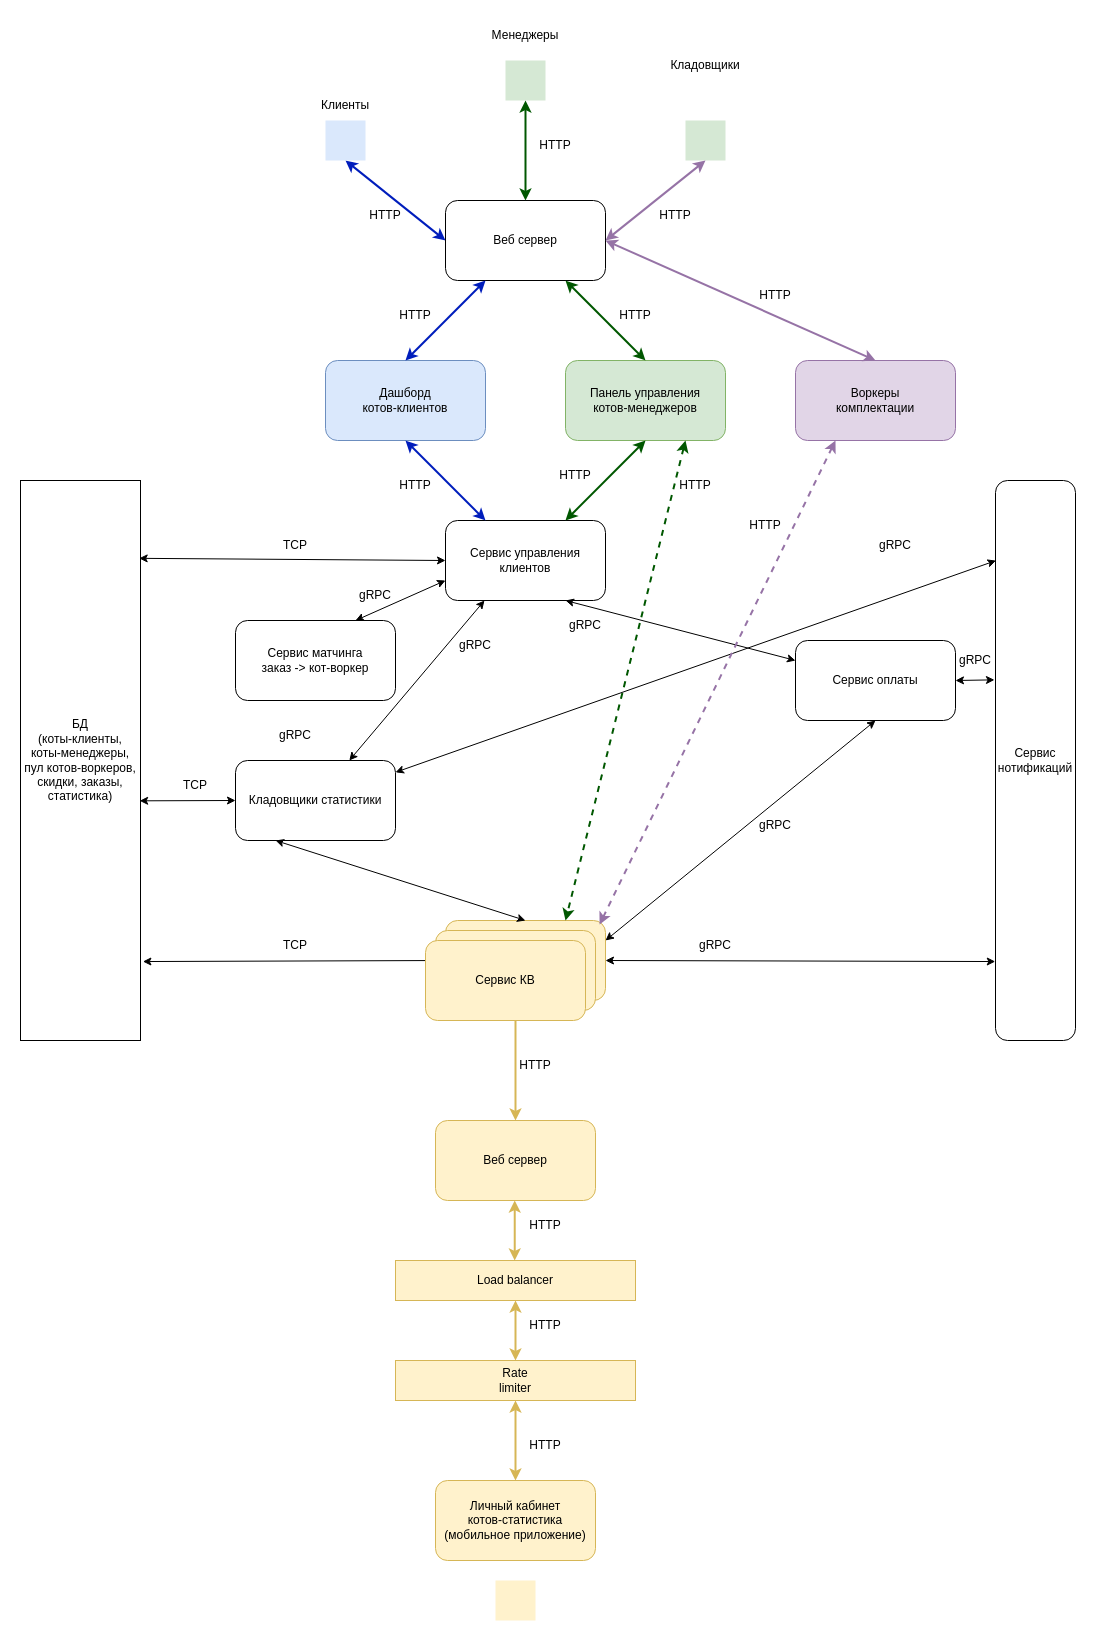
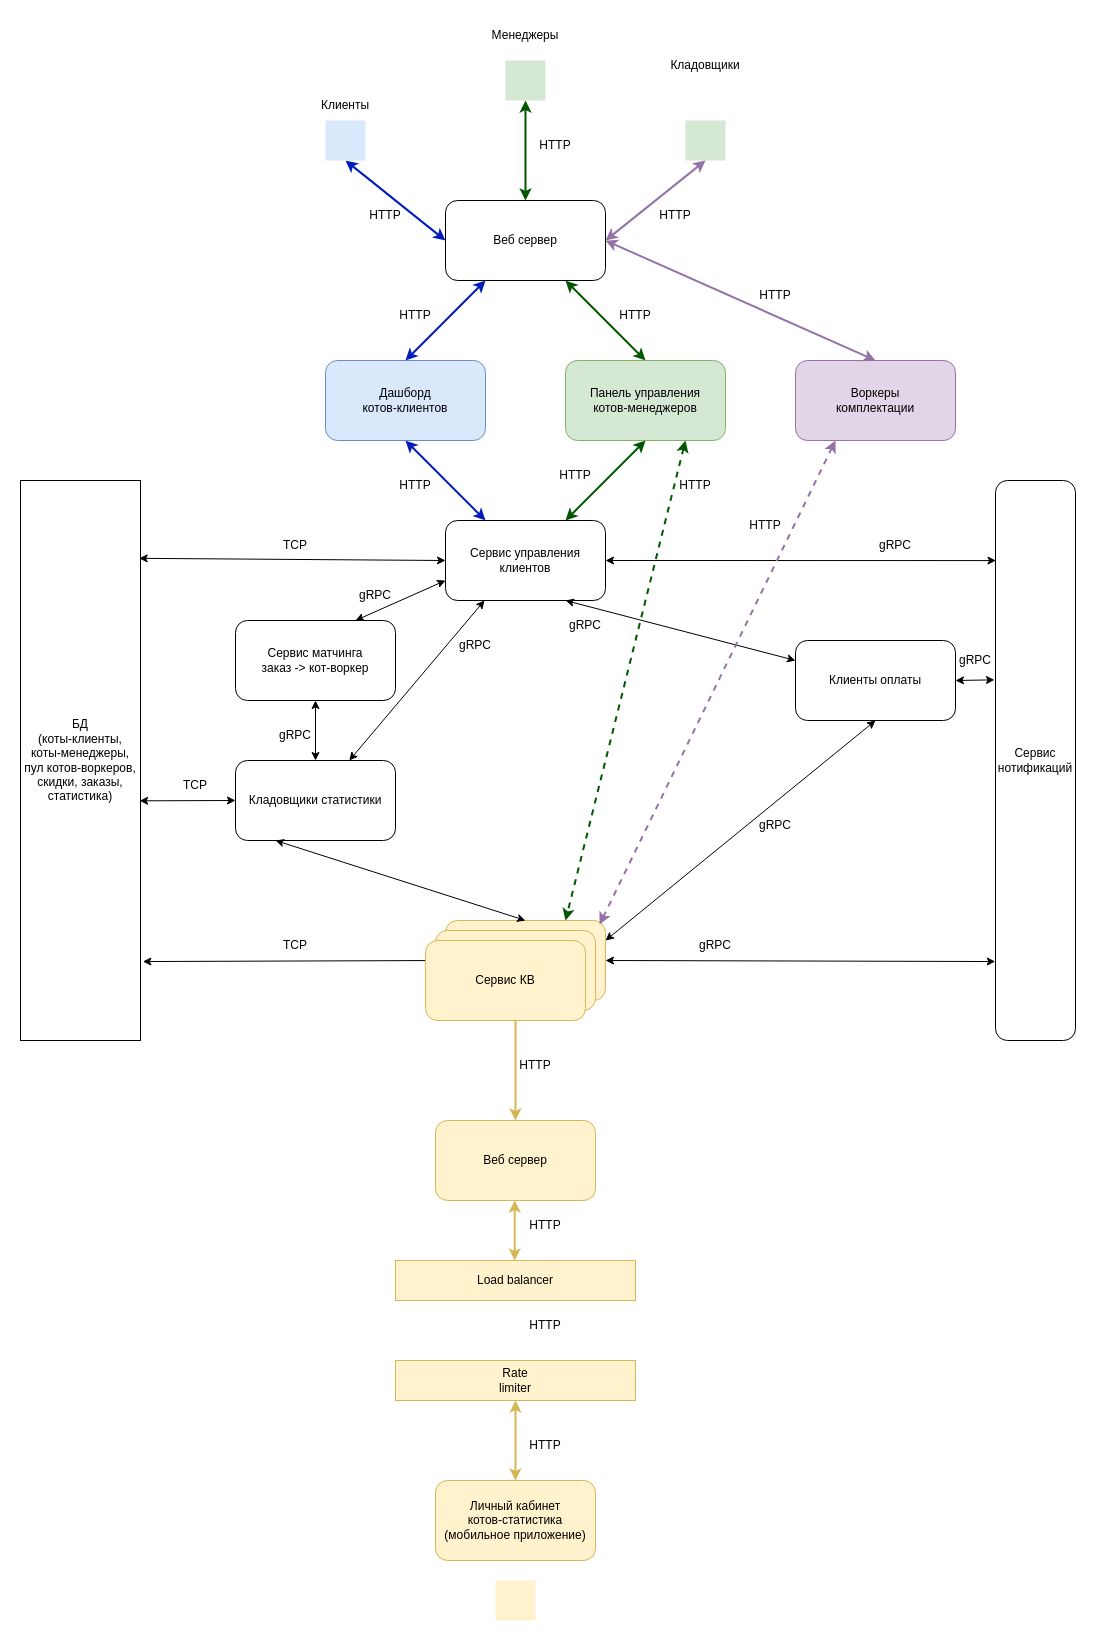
- <mxCell id="59" value="" style="endArrow=classic;html=1;rounded=0;startArrow=classic;startFill=1;exitX=0.006;exitY=0.143;exitDx=0;exitDy=0;exitPerimeter=0;" parent="1" source="58" target="30" edge="1"><mxGeometry width="50" height="50" relative="1" as="geometry"><mxPoint x="855" y="560" as="sourcePoint" /><mxPoint x="575" y="610" as="targetPoint" /></mxGeometry></mxCell>
+ <mxCell id="59" value="" style="endArrow=classic;html=1;rounded=0;entryX=1;entryY=0.5;entryDx=0;entryDy=0;startArrow=classic;startFill=1;exitX=0.006;exitY=0.143;exitDx=0;exitDy=0;exitPerimeter=0;" parent="1" source="58" target="11" edge="1"><mxGeometry width="50" height="50" relative="1" as="geometry"><mxPoint x="855" y="560" as="sourcePoint" /><mxPoint x="575" y="610" as="targetPoint" /></mxGeometry></mxCell>
- <mxCell id="18" value="Сервис оплаты" style="rounded=1;whiteSpace=wrap;html=1;" parent="1" vertex="1"><mxGeometry x="795" y="640" width="160" height="80" as="geometry" /></mxCell>
+ <mxCell id="18" value="Клиенты оплаты" style="rounded=1;whiteSpace=wrap;html=1;" parent="1" vertex="1"><mxGeometry x="795" y="640" width="160" height="80" as="geometry" /></mxCell>
+ <mxCell id="33" value="" style="endArrow=classic;html=1;rounded=0;entryX=0.5;entryY=1;entryDx=0;entryDy=0;startArrow=classic;startFill=1;exitX=0.5;exitY=0;exitDx=0;exitDy=0;" parent="1" source="30" target="26" edge="1"><mxGeometry width="50" height="50" relative="1" as="geometry"><mxPoint x="455" y="730" as="sourcePoint" /><mxPoint x="494" y="610" as="targetPoint" /></mxGeometry></mxCell>
- <mxCell id="45" value="" style="endArrow=classic;html=1;rounded=0;entryX=0.5;entryY=0;entryDx=0;entryDy=0;startArrow=classic;startFill=1;fillColor=#fff2cc;strokeColor=#d6b656;strokeWidth=2;exitX=0.5;exitY=1;exitDx=0;exitDy=0;" parent="1" source="43" target="40" edge="1"><mxGeometry width="50" height="50" relative="1" as="geometry"><mxPoint x="315" y="1010" as="sourcePoint" /><mxPoint x="265" y="990" as="targetPoint" /></mxGeometry></mxCell>
